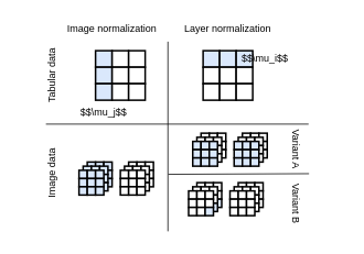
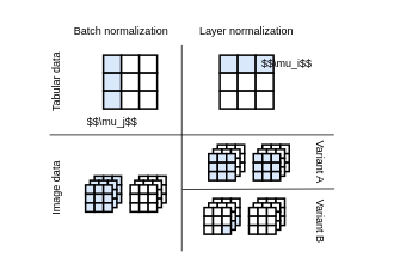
- <mxCell id="186" value="Image normalization" style="text;html=1;align=center;verticalAlign=middle;whiteSpace=wrap;rounded=0;" vertex="1" parent="1"><mxGeometry x="75" y="20" width="120" height="30" as="geometry" /></mxCell>
+ <mxCell id="186" value="Batch normalization" style="text;html=1;align=center;verticalAlign=middle;whiteSpace=wrap;rounded=0;" vertex="1" parent="1"><mxGeometry x="75" y="20" width="120" height="30" as="geometry" /></mxCell>
